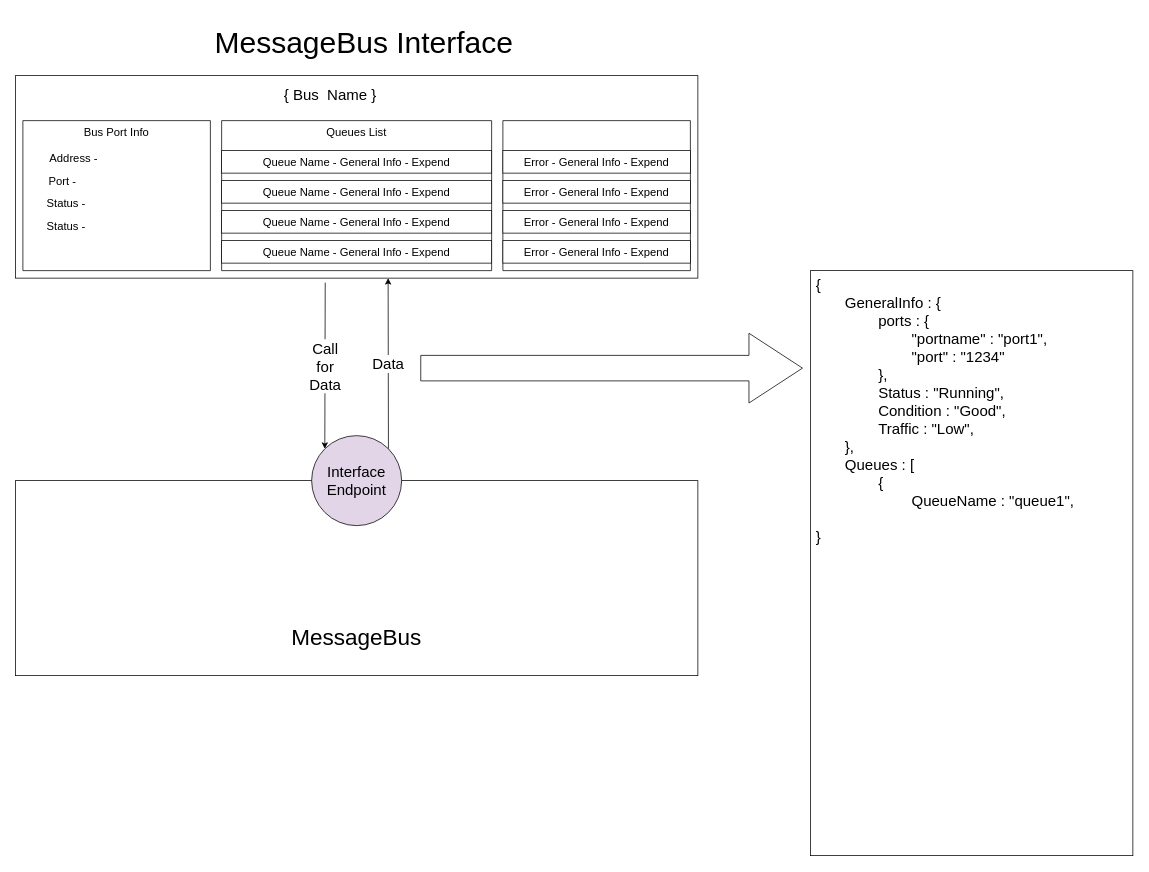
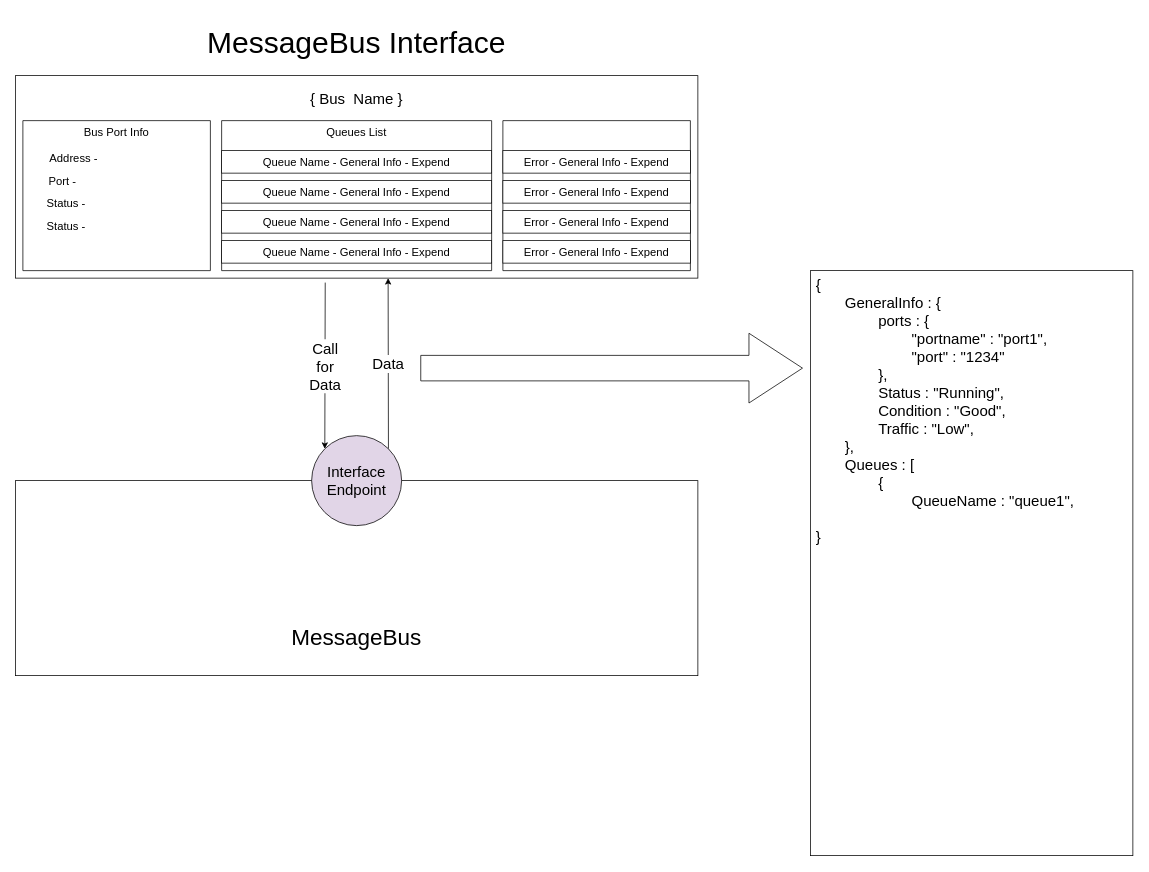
- <mxCell id="2" value="MessageBus Interface" style="text;html=1;strokeColor=none;fillColor=none;align=center;verticalAlign=middle;whiteSpace=wrap;rounded=0;fontSize=40;" parent="1" vertex="1"><mxGeometry x="249" y="20" width="472" height="70" as="geometry" /></mxCell>
+ <mxCell id="2" value="MessageBus Interface" style="text;html=1;strokeColor=none;fillColor=none;align=center;verticalAlign=middle;whiteSpace=wrap;rounded=0;fontSize=40;" parent="1" vertex="1"><mxGeometry x="239" width="472" height="70" as="geometry" y="20" /></mxCell>
- <mxCell id="4" value="{ Bus&amp;nbsp; Name }" style="text;html=1;strokeColor=none;fillColor=none;align=center;verticalAlign=middle;whiteSpace=wrap;rounded=0;fontSize=20;" parent="1" vertex="1"><mxGeometry x="375" y="105" width="130" height="40" as="geometry" /></mxCell>
+ <mxCell id="4" value="{ Bus&amp;nbsp; Name }" style="text;html=1;strokeColor=none;fillColor=none;align=center;verticalAlign=middle;whiteSpace=wrap;rounded=0;fontSize=20;" parent="1" vertex="1"><mxGeometry x="410" y="110" width="130" height="40" as="geometry" /></mxCell>
